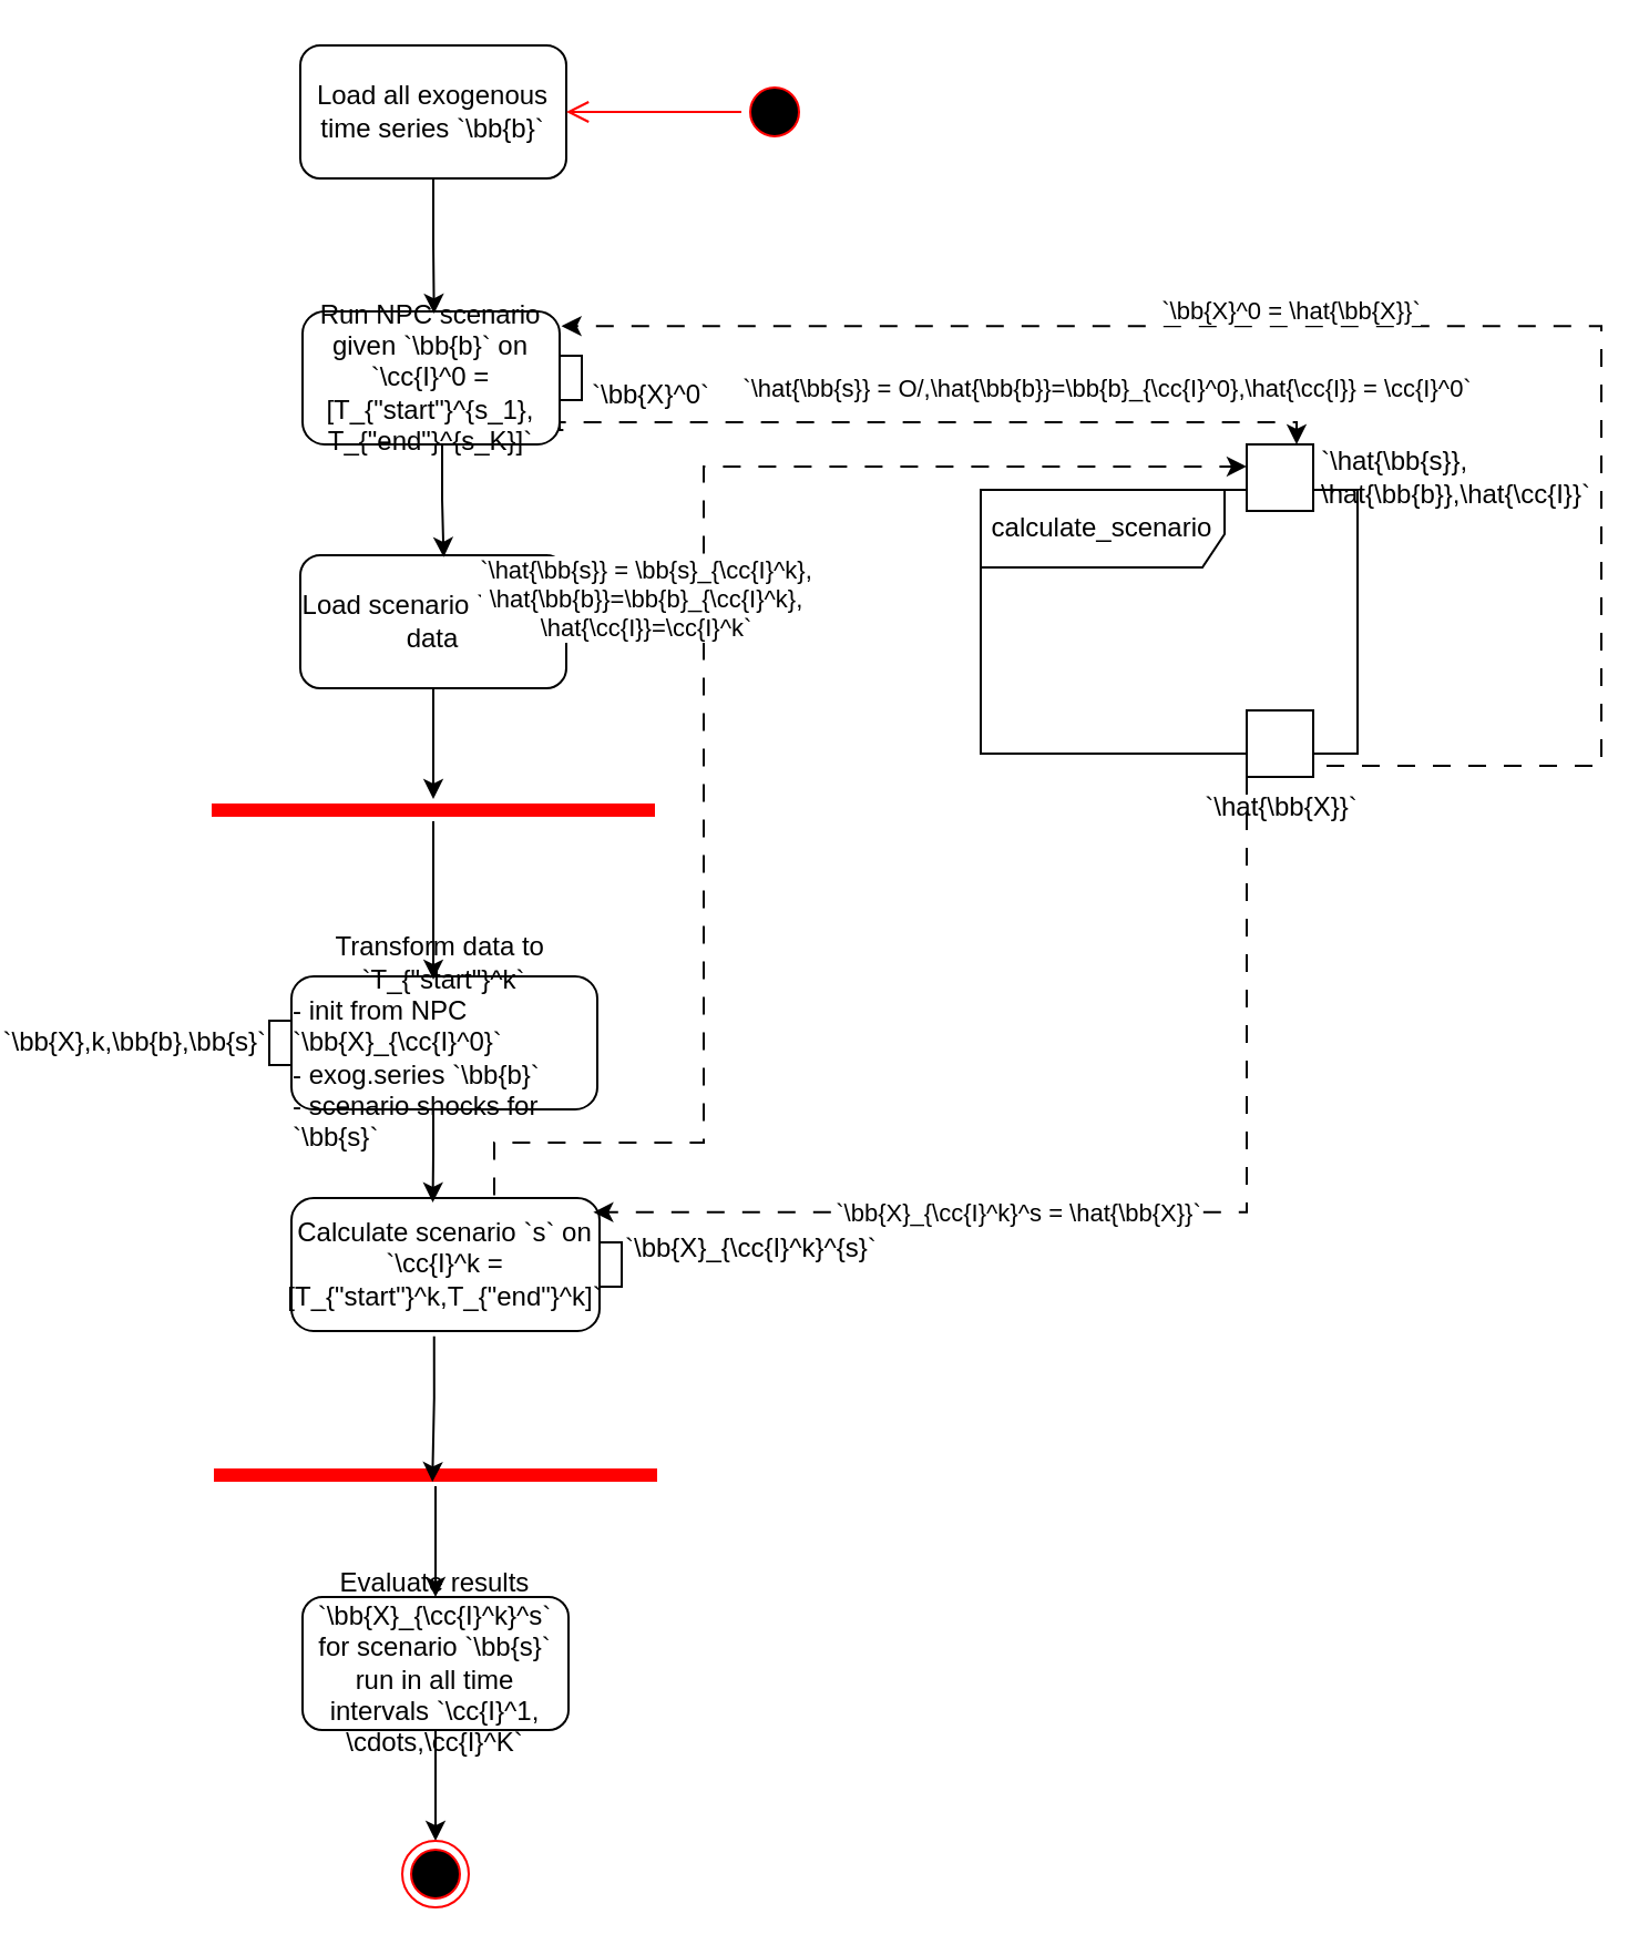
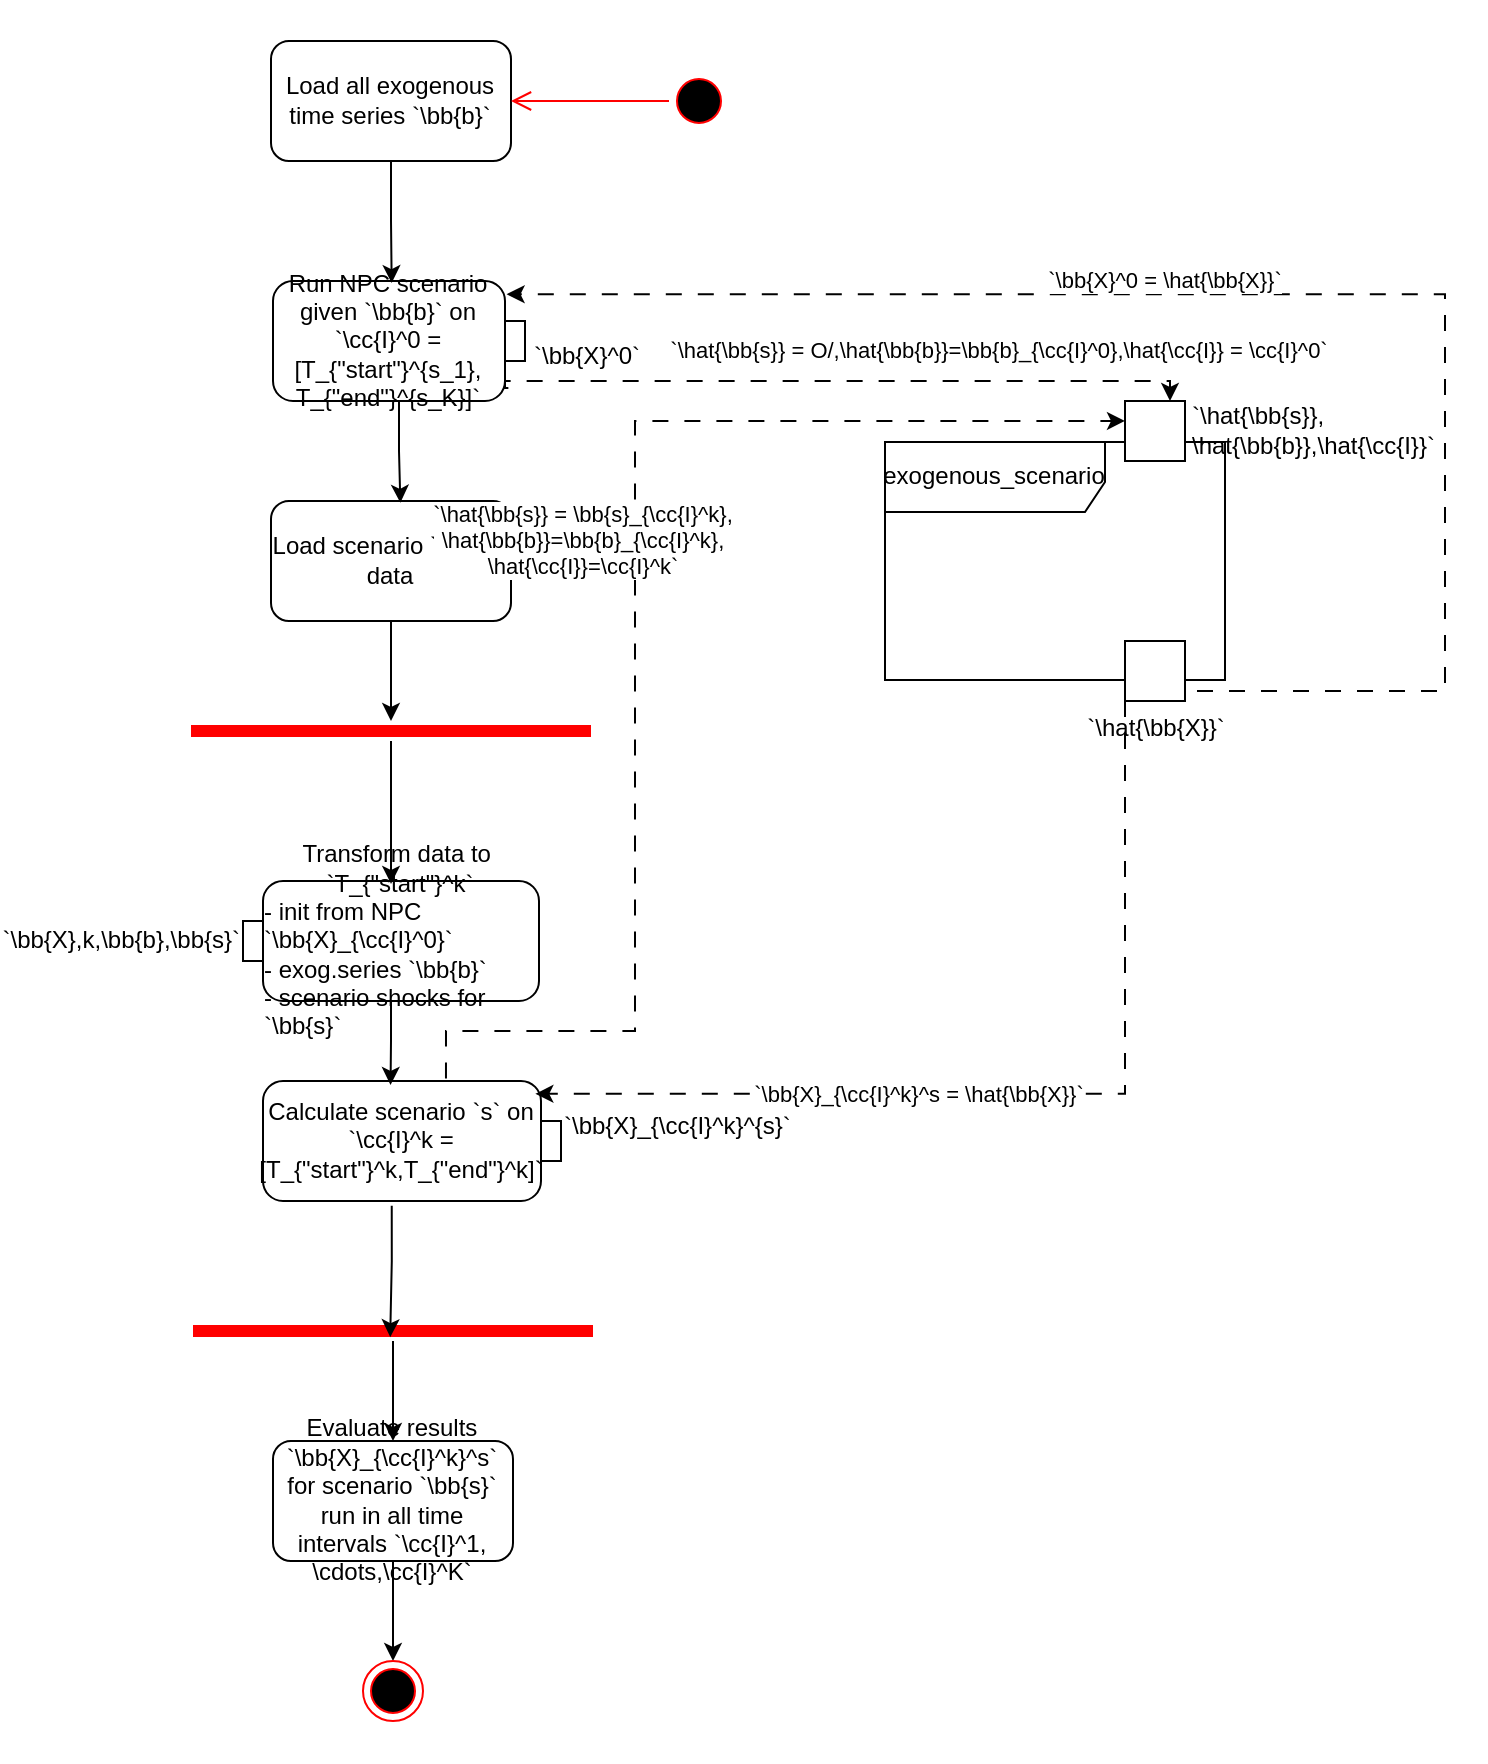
- <mxCell id="15" value="calculate_scenario" style="shape=umlFrame;whiteSpace=wrap;html=1;pointerEvents=0;width=110;height=35;" vertex="1" parent="1"><mxGeometry x="422" y="220.5" width="170" height="119" as="geometry" /></mxCell>
+ <mxCell id="15" value="exogenous_scenario" style="shape=umlFrame;whiteSpace=wrap;html=1;pointerEvents=0;width=110;height=35;" vertex="1" parent="1"><mxGeometry x="422" y="220.5" width="170" height="119" as="geometry" /></mxCell>
